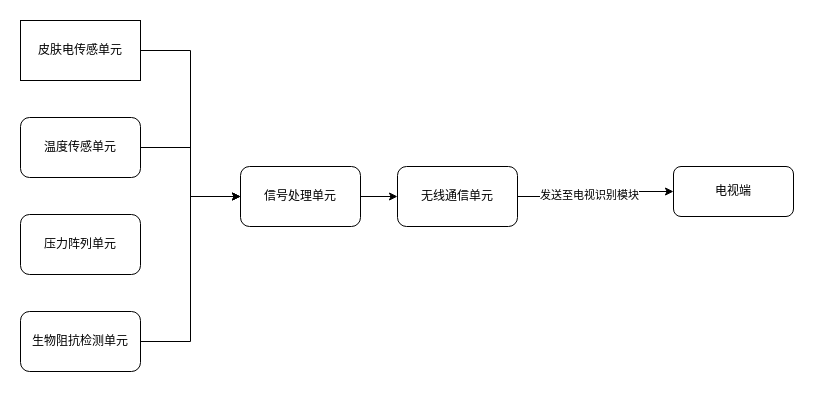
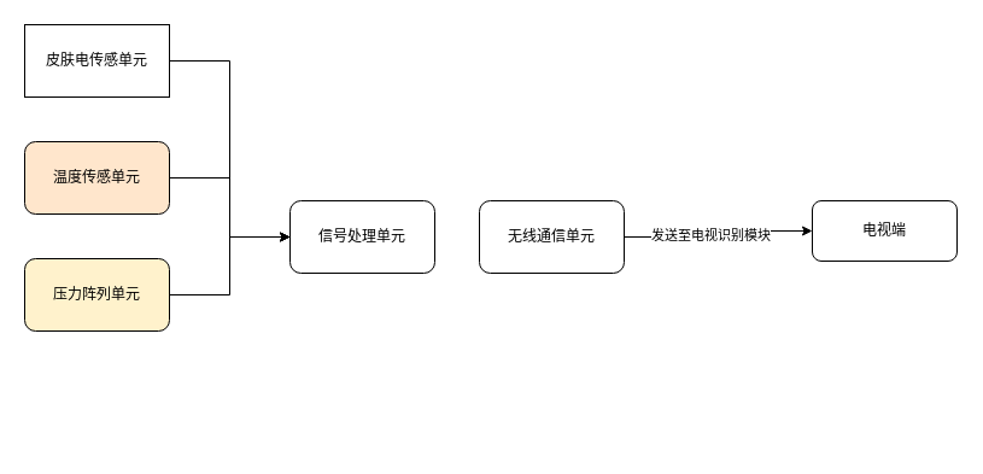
- <mxCell id="5" value="温度传感单元" style="rounded=1;whiteSpace=wrap;html=1;" vertex="1" parent="1"><mxGeometry x="20" y="117" width="120" height="60" as="geometry" /></mxCell>
+ <mxCell id="5" value="温度传感单元" style="rounded=1;whiteSpace=wrap;html=1;fillColor=#ffe6cc;" vertex="1" parent="1"><mxGeometry x="20" y="117" width="120" height="60" as="geometry" /></mxCell>
- <mxCell id="10" style="edgeStyle=orthogonalEdgeStyle;rounded=0;orthogonalLoop=1;jettySize=auto;html=1;exitX=1;exitY=0.5;exitDx=0;exitDy=0;" edge="1" parent="1" source="11" target="14"><mxGeometry relative="1" as="geometry" /></mxCell>
- <mxCell id="7" value="压力阵列单元" style="rounded=1;whiteSpace=wrap;html=1;" vertex="1" parent="1"><mxGeometry x="20" y="214" width="120" height="60" as="geometry" /></mxCell>
+ <mxCell id="7" value="压力阵列单元" style="rounded=1;whiteSpace=wrap;html=1;fillColor=#fff2cc;" vertex="1" parent="1"><mxGeometry x="20" y="214" width="120" height="60" as="geometry" /></mxCell>
+ <mxCell id="6" style="edgeStyle=orthogonalEdgeStyle;rounded=0;orthogonalLoop=1;jettySize=auto;html=1;exitX=1;exitY=0.5;exitDx=0;exitDy=0;" edge="1" parent="1" source="7" target="11"><mxGeometry relative="1" as="geometry" /></mxCell>
- <mxCell id="8" style="edgeStyle=orthogonalEdgeStyle;rounded=0;orthogonalLoop=1;jettySize=auto;html=1;exitX=1;exitY=0.5;exitDx=0;exitDy=0;entryX=0;entryY=0.5;entryDx=0;entryDy=0;" edge="1" parent="1" source="9" target="11"><mxGeometry relative="1" as="geometry" /></mxCell>
- <mxCell id="9" value="生物阻抗检测单元" style="rounded=1;whiteSpace=wrap;html=1;" vertex="1" parent="1"><mxGeometry x="20" y="311" width="120" height="60" as="geometry" /></mxCell>
